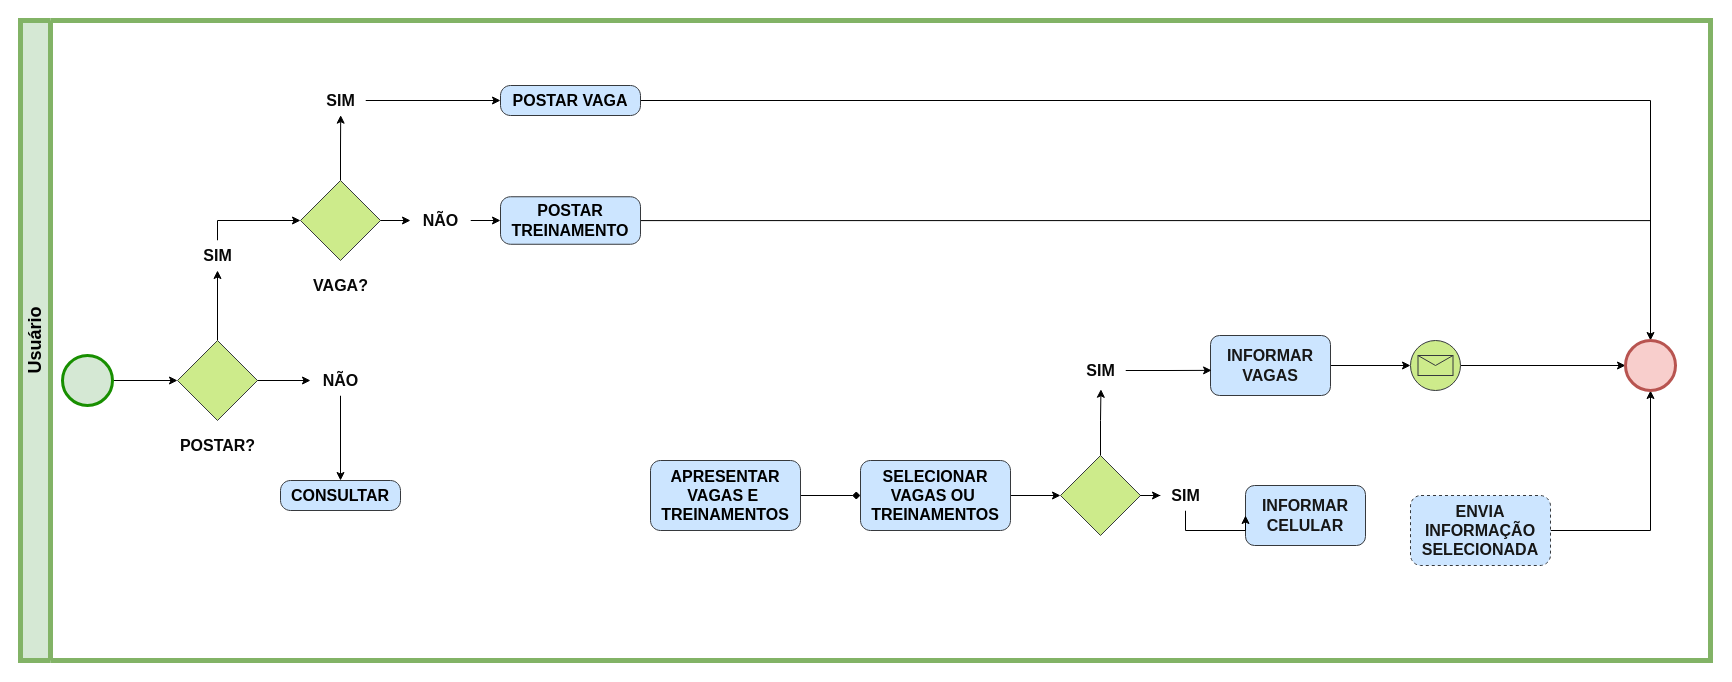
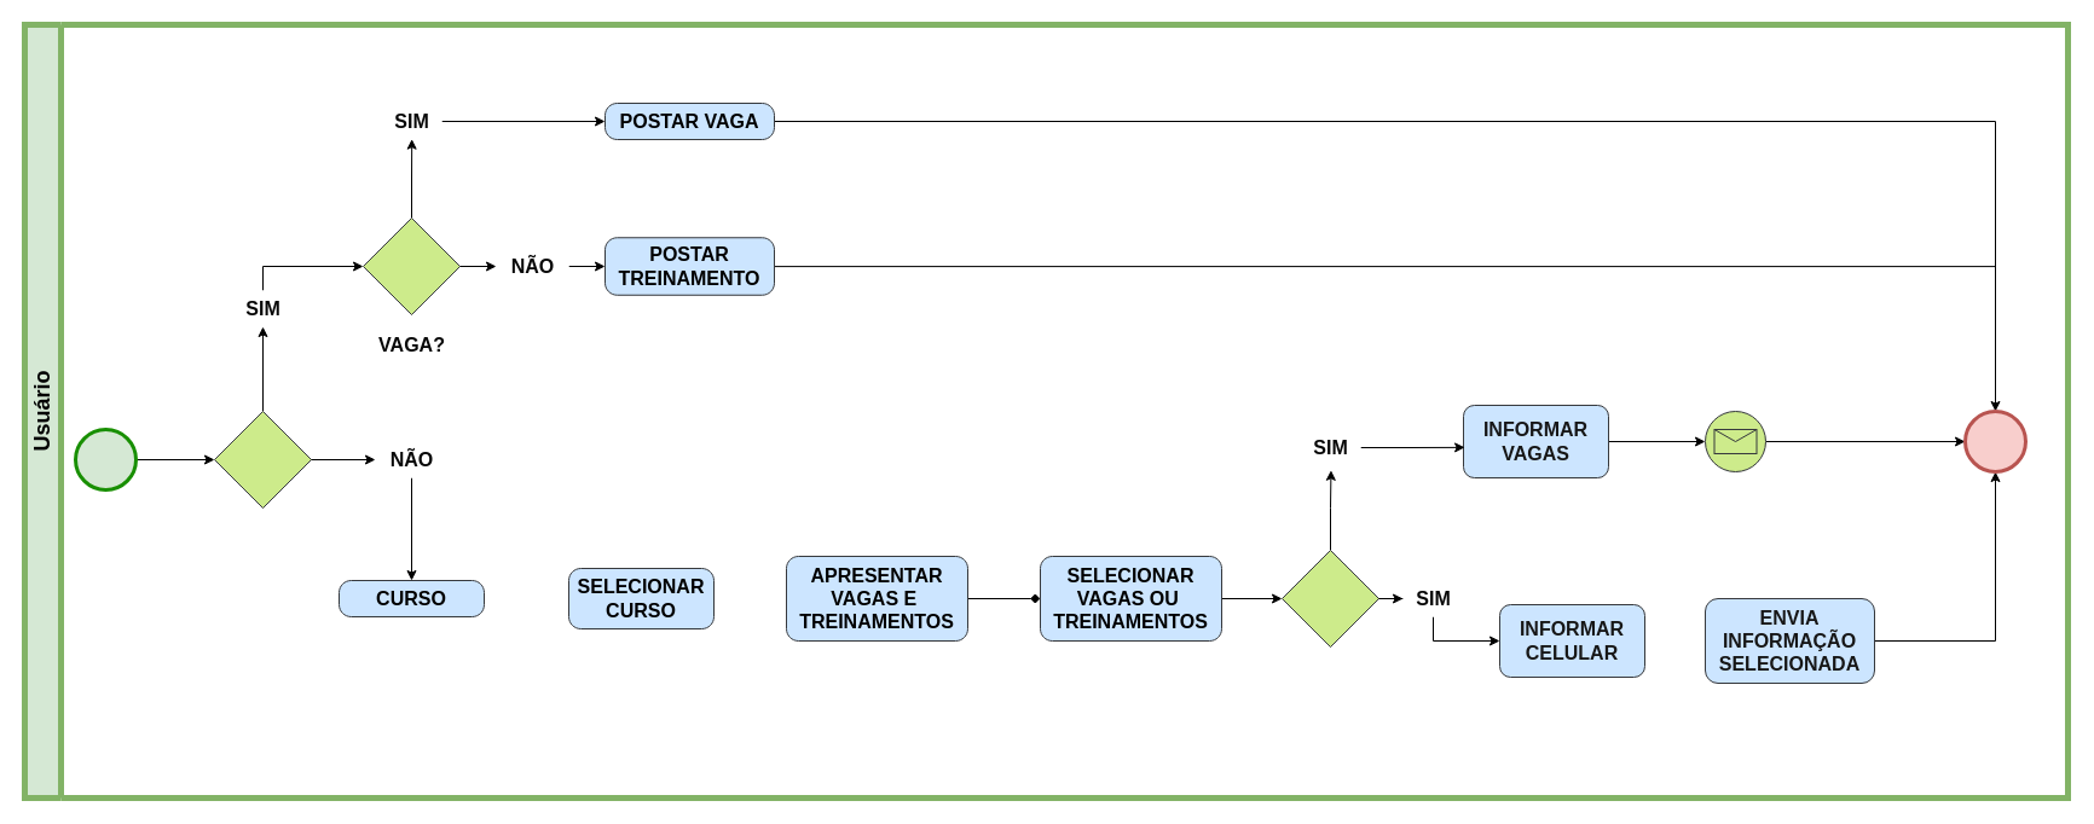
- <mxCell id="17" value="POSTAR?" style="text;html=1;align=center;verticalAlign=middle;resizable=0;points=[];autosize=1;fillColor=#ffffff;fontStyle=1;fontSize=16;fontColor=#080808;rounded=1;arcSize=50;" vertex="1" parent="2"><mxGeometry x="147" y="410" width="100" height="30" as="geometry" /></mxCell>
- <mxCell id="25" value="CONSULTAR" style="points=[[0.25,0,0],[0.5,0,0],[0.75,0,0],[1,0.25,0],[1,0.5,0],[1,0.75,0],[0.75,1,0],[0.5,1,0],[0.25,1,0],[0,0.75,0],[0,0.5,0],[0,0.25,0]];shape=mxgraph.bpmn.task;whiteSpace=wrap;rectStyle=rounded;size=10;html=1;container=1;expand=0;collapsible=0;taskMarker=abstract;fillColor=#cce5ff;strokeColor=#36393d;fontColor=#000000;fontStyle=1;fontSize=16;" vertex="1" parent="2"><mxGeometry x="260" y="460" width="120" height="30" as="geometry" /></mxCell>
+ <mxCell id="25" value="CURSO" style="points=[[0.25,0,0],[0.5,0,0],[0.75,0,0],[1,0.25,0],[1,0.5,0],[1,0.75,0],[0.75,1,0],[0.5,1,0],[0.25,1,0],[0,0.75,0],[0,0.5,0],[0,0.25,0]];shape=mxgraph.bpmn.task;whiteSpace=wrap;rectStyle=rounded;size=10;html=1;container=1;expand=0;collapsible=0;taskMarker=abstract;fillColor=#cce5ff;strokeColor=#36393d;fontColor=#000000;fontStyle=1;fontSize=16;" vertex="1" parent="2"><mxGeometry x="260" y="460" width="120" height="30" as="geometry" /></mxCell>
+ <mxCell id="26" value="SELECIONAR CURSO" style="points=[[0.25,0,0],[0.5,0,0],[0.75,0,0],[1,0.25,0],[1,0.5,0],[1,0.75,0],[0.75,1,0],[0.5,1,0],[0.25,1,0],[0,0.75,0],[0,0.5,0],[0,0.25,0]];shape=mxgraph.bpmn.task;whiteSpace=wrap;rectStyle=rounded;size=10;html=1;container=1;expand=0;collapsible=0;taskMarker=abstract;fillColor=#cce5ff;strokeColor=#36393d;fontColor=#000000;fontStyle=1;fontSize=16;" vertex="1" parent="2"><mxGeometry x="450" y="450" width="120" height="50" as="geometry" /></mxCell>
- <mxCell id="39" value="INFORMAR&lt;br&gt;CELULAR" style="rounded=1;whiteSpace=wrap;html=1;fontSize=16;fillColor=#cce5ff;strokeColor=#36393d;fontStyle=1;fontColor=#171717;" vertex="1" parent="2"><mxGeometry x="1225" y="465" width="120" height="60" as="geometry" /></mxCell>
+ <mxCell id="39" value="INFORMAR&lt;br&gt;CELULAR" style="rounded=1;whiteSpace=wrap;html=1;fontSize=16;fillColor=#cce5ff;strokeColor=#36393d;fontStyle=1;fontColor=#171717;" vertex="1" parent="2"><mxGeometry x="1220" y="480" width="120" height="60" as="geometry" /></mxCell>
- <mxCell id="41" value="ENVIA&lt;br&gt;INFORMAÇÃO&lt;br&gt;SELECIONADA" style="rounded=1;whiteSpace=wrap;html=1;fontSize=16;fillColor=#cce5ff;strokeColor=#36393d;fontStyle=1;fontColor=#171717;dashed=1;" vertex="1" parent="2"><mxGeometry x="1390" y="475" width="140" height="70" as="geometry" /></mxCell>
+ <mxCell id="41" value="ENVIA&lt;br&gt;INFORMAÇÃO&lt;br&gt;SELECIONADA" style="rounded=1;whiteSpace=wrap;html=1;fontSize=16;fillColor=#cce5ff;strokeColor=#36393d;fontStyle=1;fontColor=#171717;" vertex="1" parent="2"><mxGeometry x="1390" y="475" width="140" height="70" as="geometry" /></mxCell>
